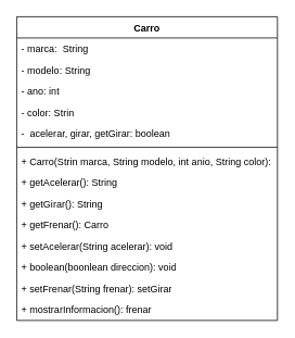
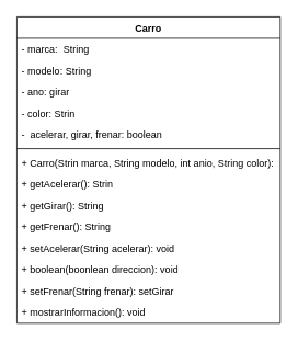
- <mxCell id="5" value="- ano: int" style="text;strokeColor=none;fillColor=none;align=left;verticalAlign=top;spacingLeft=4;spacingRight=4;overflow=hidden;rotatable=0;points=[[0,0.5],[1,0.5]];portConstraint=eastwest;whiteSpace=wrap;html=1;" parent="2" vertex="1"><mxGeometry y="78" width="320" height="26" as="geometry" /></mxCell>
+ <mxCell id="5" value="- ano: girar" style="text;strokeColor=none;fillColor=none;align=left;verticalAlign=top;spacingLeft=4;spacingRight=4;overflow=hidden;rotatable=0;points=[[0,0.5],[1,0.5]];portConstraint=eastwest;whiteSpace=wrap;html=1;" parent="2" vertex="1"><mxGeometry y="78" width="320" height="26" as="geometry" /></mxCell>
- <mxCell id="7" value="-&amp;nbsp; acelerar, girar, getGirar: boolean" style="text;strokeColor=none;fillColor=none;align=left;verticalAlign=top;spacingLeft=4;spacingRight=4;overflow=hidden;rotatable=0;points=[[0,0.5],[1,0.5]];portConstraint=eastwest;whiteSpace=wrap;html=1;" parent="2" vertex="1"><mxGeometry y="130" width="320" height="26" as="geometry" /></mxCell>
+ <mxCell id="7" value="-&amp;nbsp; acelerar, girar, frenar: boolean" style="text;strokeColor=none;fillColor=none;align=left;verticalAlign=top;spacingLeft=4;spacingRight=4;overflow=hidden;rotatable=0;points=[[0,0.5],[1,0.5]];portConstraint=eastwest;whiteSpace=wrap;html=1;" parent="2" vertex="1"><mxGeometry y="130" width="320" height="26" as="geometry" /></mxCell>
- <mxCell id="10" value="+ getAcelerar(): String" style="text;strokeColor=none;fillColor=none;align=left;verticalAlign=top;spacingLeft=4;spacingRight=4;overflow=hidden;rotatable=0;points=[[0,0.5],[1,0.5]];portConstraint=eastwest;whiteSpace=wrap;html=1;" parent="2" vertex="1"><mxGeometry y="190" width="320" height="26" as="geometry" /></mxCell>
+ <mxCell id="10" value="+ getAcelerar(): Strin" style="text;strokeColor=none;fillColor=none;align=left;verticalAlign=top;spacingLeft=4;spacingRight=4;overflow=hidden;rotatable=0;points=[[0,0.5],[1,0.5]];portConstraint=eastwest;whiteSpace=wrap;html=1;" parent="2" vertex="1"><mxGeometry y="190" width="320" height="26" as="geometry" /></mxCell>
- <mxCell id="12" value="+ getFrenar(): Carro" style="text;strokeColor=none;fillColor=none;align=left;verticalAlign=top;spacingLeft=4;spacingRight=4;overflow=hidden;rotatable=0;points=[[0,0.5],[1,0.5]];portConstraint=eastwest;whiteSpace=wrap;html=1;" parent="2" vertex="1"><mxGeometry y="242" width="320" height="26" as="geometry" /></mxCell>
+ <mxCell id="12" value="+ getFrenar(): String" style="text;strokeColor=none;fillColor=none;align=left;verticalAlign=top;spacingLeft=4;spacingRight=4;overflow=hidden;rotatable=0;points=[[0,0.5],[1,0.5]];portConstraint=eastwest;whiteSpace=wrap;html=1;" parent="2" vertex="1"><mxGeometry y="242" width="320" height="26" as="geometry" /></mxCell>
- <mxCell id="16" value="+ mostrarInformacion(): frenar&amp;nbsp;" style="text;strokeColor=none;fillColor=none;align=left;verticalAlign=top;spacingLeft=4;spacingRight=4;overflow=hidden;rotatable=0;points=[[0,0.5],[1,0.5]];portConstraint=eastwest;whiteSpace=wrap;html=1;" parent="2" vertex="1"><mxGeometry y="346" width="320" height="26" as="geometry" /></mxCell>
+ <mxCell id="16" value="+ mostrarInformacion(): void&amp;nbsp;" style="text;strokeColor=none;fillColor=none;align=left;verticalAlign=top;spacingLeft=4;spacingRight=4;overflow=hidden;rotatable=0;points=[[0,0.5],[1,0.5]];portConstraint=eastwest;whiteSpace=wrap;html=1;" parent="2" vertex="1"><mxGeometry y="346" width="320" height="26" as="geometry" /></mxCell>
